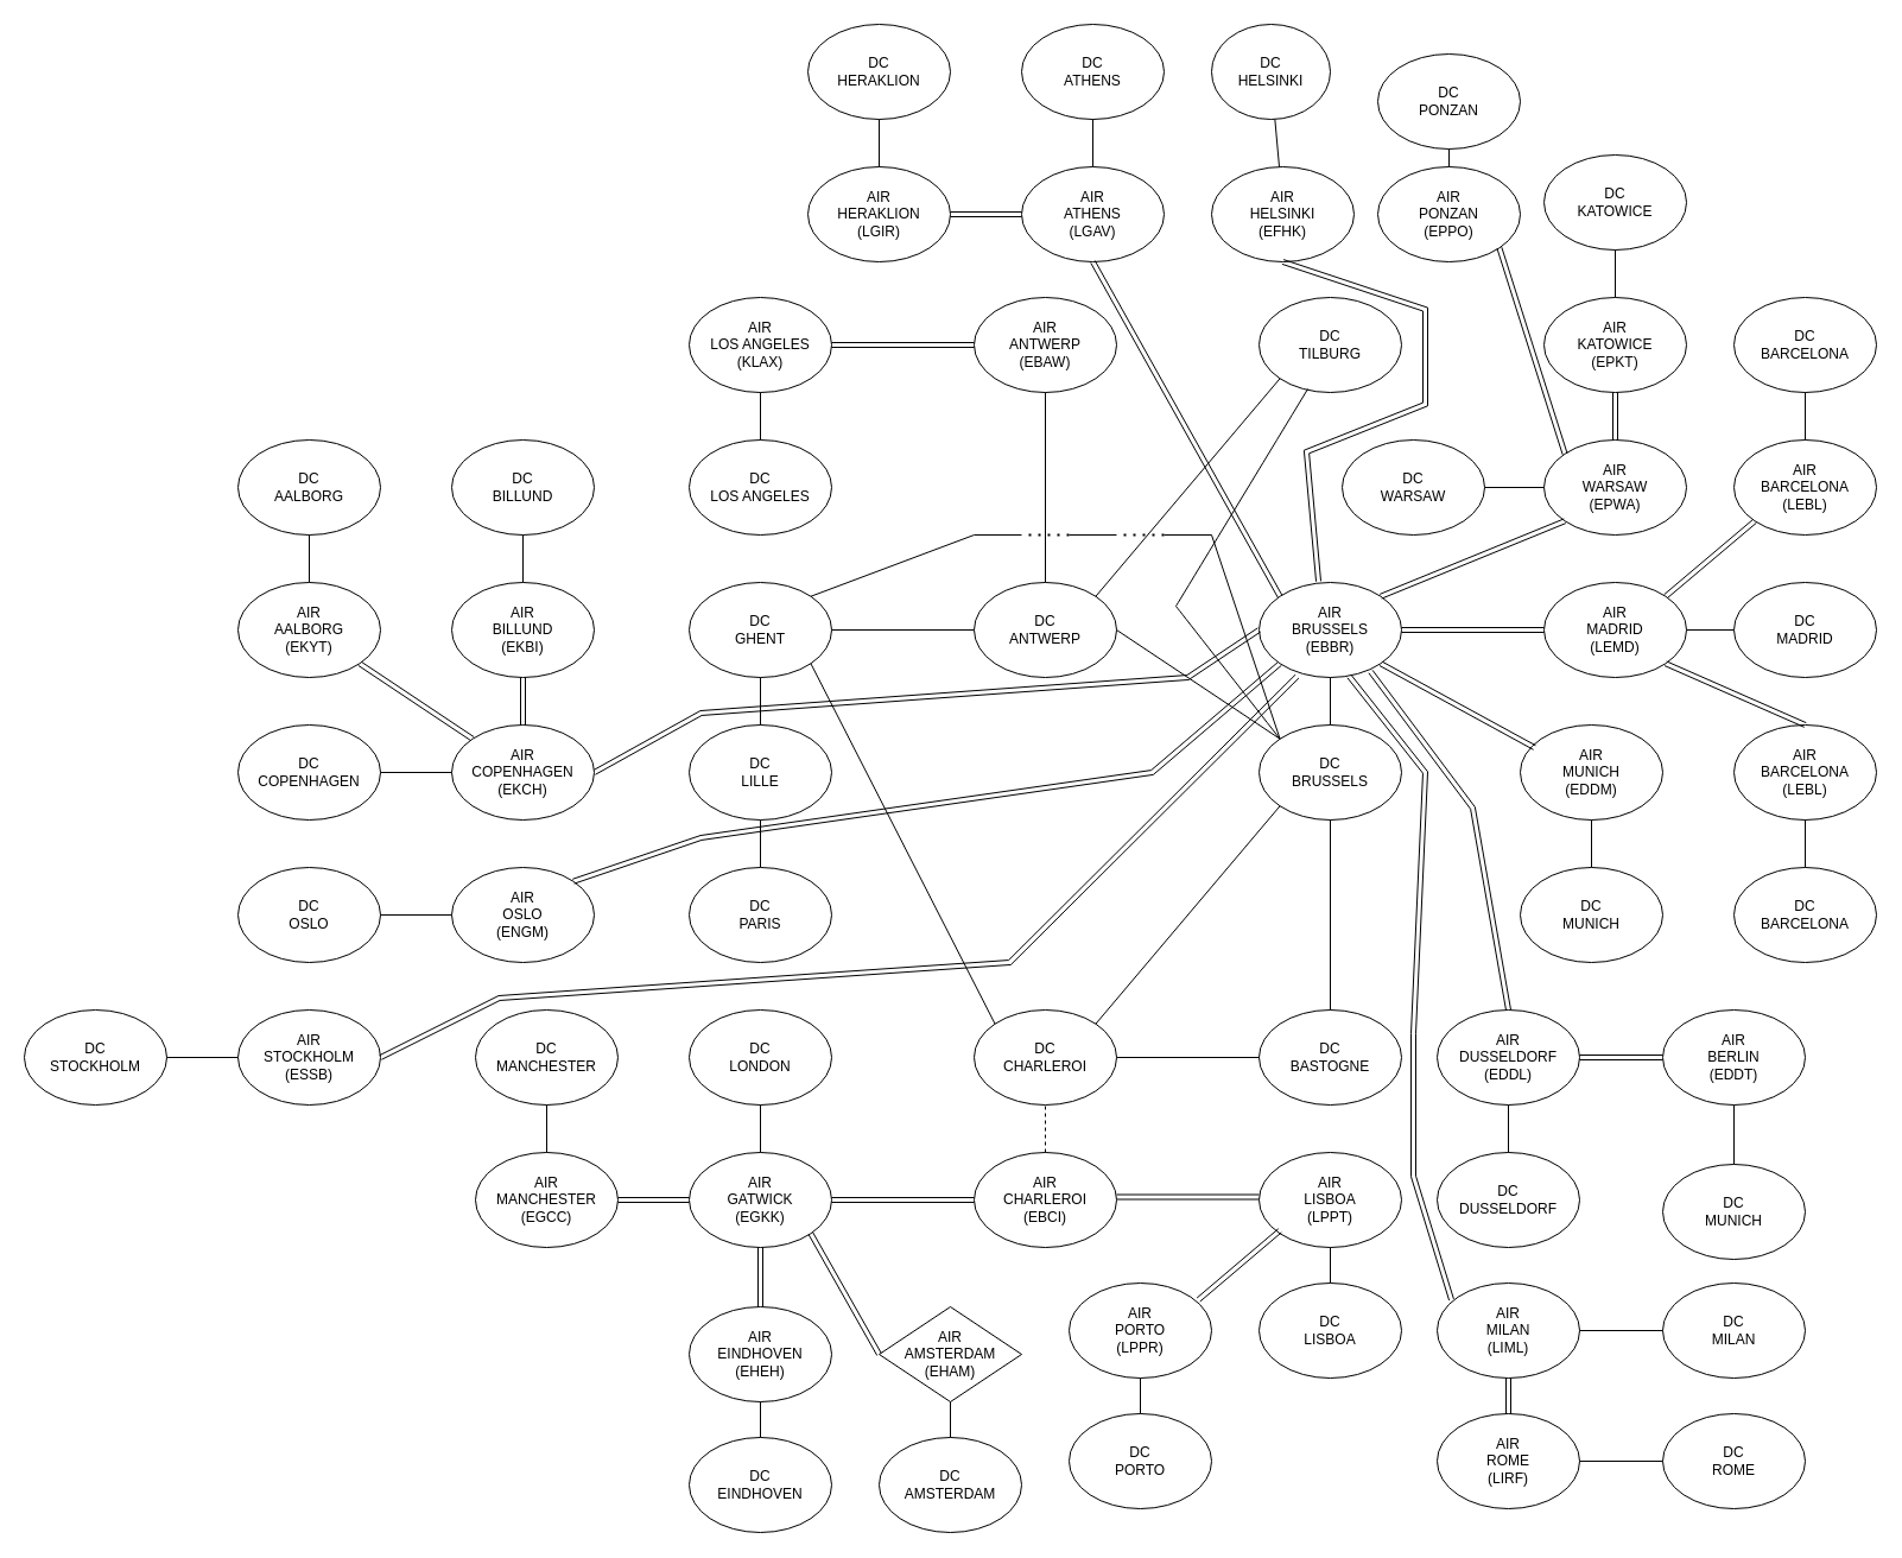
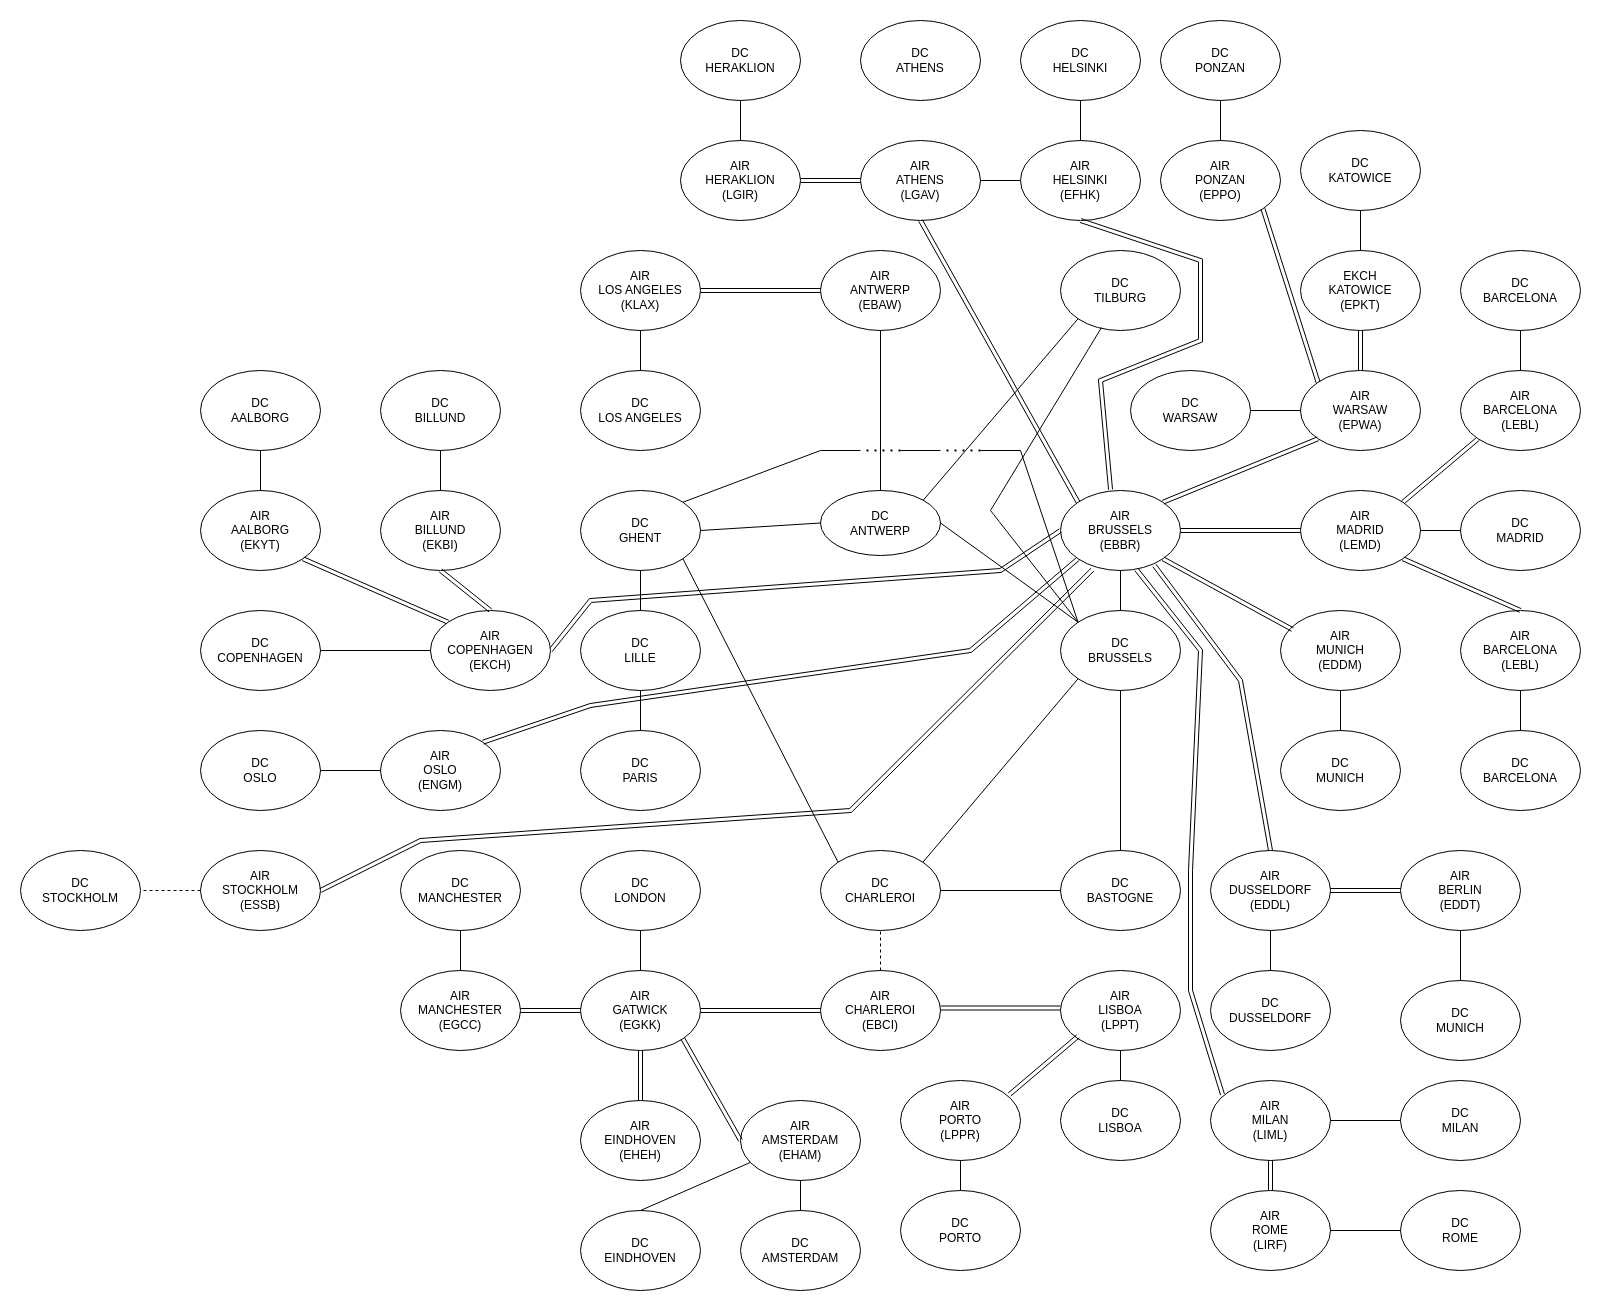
- <mxCell id="133" value="DC&lt;div&gt;HELSINKI&lt;/div&gt;" style="ellipse;whiteSpace=wrap;html=1;" parent="1" vertex="1"><mxGeometry x="1020" y="20" width="100" height="80" as="geometry" /></mxCell>
+ <mxCell id="133" value="DC&lt;div&gt;HELSINKI&lt;/div&gt;" style="ellipse;whiteSpace=wrap;html=1;" parent="1" vertex="1"><mxGeometry x="1020" y="20" width="120" height="80" as="geometry" /></mxCell>
- <mxCell id="81" value="DC&lt;div&gt;PONZAN&lt;/div&gt;" style="ellipse;whiteSpace=wrap;html=1;" parent="1" vertex="1"><mxGeometry x="1160" y="45" width="120" height="80" as="geometry" /></mxCell>
+ <mxCell id="81" value="DC&lt;div&gt;PONZAN&lt;/div&gt;" style="ellipse;whiteSpace=wrap;html=1;" parent="1" vertex="1"><mxGeometry x="1160" y="20" width="120" height="80" as="geometry" /></mxCell>
- <mxCell id="102" value="" style="endArrow=none;html=1;rounded=0;" parent="1" source="100" target="101" edge="1"><mxGeometry width="50" height="50" relative="1" as="geometry"><mxPoint x="620" y="330" as="sourcePoint" /><mxPoint x="670" y="280" as="targetPoint" /></mxGeometry></mxCell>
+ <mxCell id="102" value="" style="endArrow=none;html=1;rounded=0;" parent="1" source="100" target="132" edge="1"><mxGeometry width="50" height="50" relative="1" as="geometry"><mxPoint x="620" y="330" as="sourcePoint" /><mxPoint x="670" y="280" as="targetPoint" /></mxGeometry></mxCell>
- <mxCell id="76" value="AIR&lt;div&gt;KATOWICE&lt;/div&gt;&lt;div&gt;(EPKT)&lt;/div&gt;" style="ellipse;whiteSpace=wrap;html=1;" parent="1" vertex="1"><mxGeometry x="1300" y="250" width="120" height="80" as="geometry" /></mxCell>
+ <mxCell id="76" value="EKCH&lt;div&gt;KATOWICE&lt;/div&gt;&lt;div&gt;(EPKT)&lt;/div&gt;" style="ellipse;whiteSpace=wrap;html=1;" parent="1" vertex="1"><mxGeometry x="1300" y="250" width="120" height="80" as="geometry" /></mxCell>
- <mxCell id="3" value="DC&lt;div&gt;ANTWERP&lt;/div&gt;" style="ellipse;whiteSpace=wrap;html=1;" parent="1" vertex="1"><mxGeometry x="820" y="490" width="120" height="80" as="geometry" /></mxCell>
+ <mxCell id="3" value="DC&lt;div&gt;ANTWERP&lt;/div&gt;" style="ellipse;whiteSpace=wrap;html=1;" parent="1" vertex="1"><mxGeometry x="820" y="490" width="120" height="65" as="geometry" /></mxCell>
- <mxCell id="120" value="AIR&lt;div&gt;COPENHAGEN&lt;/div&gt;&lt;div&gt;(EKCH)&lt;/div&gt;" style="ellipse;whiteSpace=wrap;html=1;" parent="1" vertex="1"><mxGeometry x="380" y="610" width="120" height="80" as="geometry" /></mxCell>
+ <mxCell id="120" value="AIR&lt;div&gt;COPENHAGEN&lt;/div&gt;&lt;div&gt;(EKCH)&lt;/div&gt;" style="ellipse;whiteSpace=wrap;html=1;" parent="1" vertex="1"><mxGeometry x="430" y="610" width="120" height="80" as="geometry" /></mxCell>
- <mxCell id="130" value="" style="endArrow=none;html=1;rounded=0;" parent="1" source="128" target="129" edge="1"><mxGeometry width="50" height="50" relative="1" as="geometry"><mxPoint x="-40" y="1040" as="sourcePoint" /><mxPoint x="10" y="990" as="targetPoint" /></mxGeometry></mxCell>
+ <mxCell id="130" value="" style="endArrow=none;html=1;rounded=0;dashed=1;" parent="1" source="128" target="129" edge="1"><mxGeometry width="50" height="50" relative="1" as="geometry"><mxPoint x="-40" y="1040" as="sourcePoint" /><mxPoint x="10" y="990" as="targetPoint" /></mxGeometry></mxCell>
- <mxCell id="48" value="AIR&lt;div&gt;AMSTERDAM&lt;/div&gt;&lt;div&gt;(EHAM)&lt;/div&gt;" style="rhombus;whiteSpace=wrap;html=1;" parent="1" vertex="1"><mxGeometry x="740" y="1100" width="120" height="80" as="geometry" /></mxCell>
+ <mxCell id="48" value="AIR&lt;div&gt;AMSTERDAM&lt;/div&gt;&lt;div&gt;(EHAM)&lt;/div&gt;" style="ellipse;whiteSpace=wrap;html=1;" parent="1" vertex="1"><mxGeometry x="740" y="1100" width="120" height="80" as="geometry" /></mxCell>
- <mxCell id="54" value="" style="endArrow=none;html=1;rounded=0;exitX=0.5;exitY=0;exitDx=0;exitDy=0;entryX=0.5;entryY=1;entryDx=0;entryDy=0;" parent="1" source="53" target="52" edge="1"><mxGeometry width="50" height="50" relative="1" as="geometry"><mxPoint x="740" y="790" as="sourcePoint" /><mxPoint x="710" y="790" as="targetPoint" /></mxGeometry></mxCell>
+ <mxCell id="54" value="" style="endArrow=none;html=1;rounded=0;exitX=0.5;exitY=0;exitDx=0;exitDy=0;" parent="1" source="53" target="48" edge="1"><mxGeometry width="50" height="50" relative="1" as="geometry"><mxPoint x="740" y="790" as="sourcePoint" /><mxPoint x="710" y="790" as="targetPoint" /></mxGeometry></mxCell>
